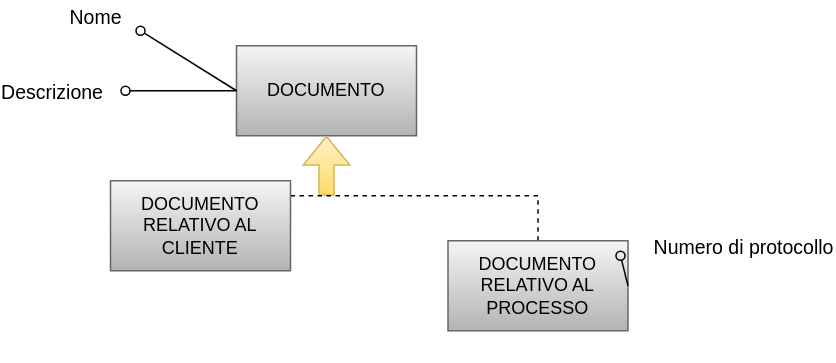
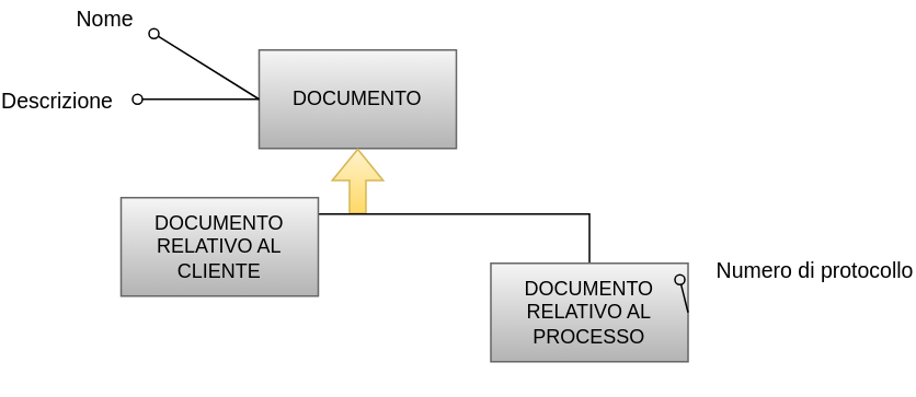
- <mxCell id="6" style="edgeStyle=orthogonalEdgeStyle;rounded=0;orthogonalLoop=1;jettySize=auto;html=1;entryX=0.5;entryY=0;entryDx=0;entryDy=0;fontSize=13;endArrow=none;endFill=0;dashed=1;" edge="1" parent="1" source="7" target="8"><mxGeometry relative="1" as="geometry"><Array as="points"><mxPoint x="80" y="130" /><mxPoint x="250" y="130" /></Array></mxGeometry></mxCell>
+ <mxCell id="6" style="edgeStyle=orthogonalEdgeStyle;rounded=0;orthogonalLoop=1;jettySize=auto;html=1;entryX=0.5;entryY=0;entryDx=0;entryDy=0;fontSize=13;endArrow=none;endFill=0;" edge="1" parent="1" source="7" target="8"><mxGeometry relative="1" as="geometry"><Array as="points"><mxPoint x="80" y="130" /><mxPoint x="250" y="130" /></Array></mxGeometry></mxCell>
